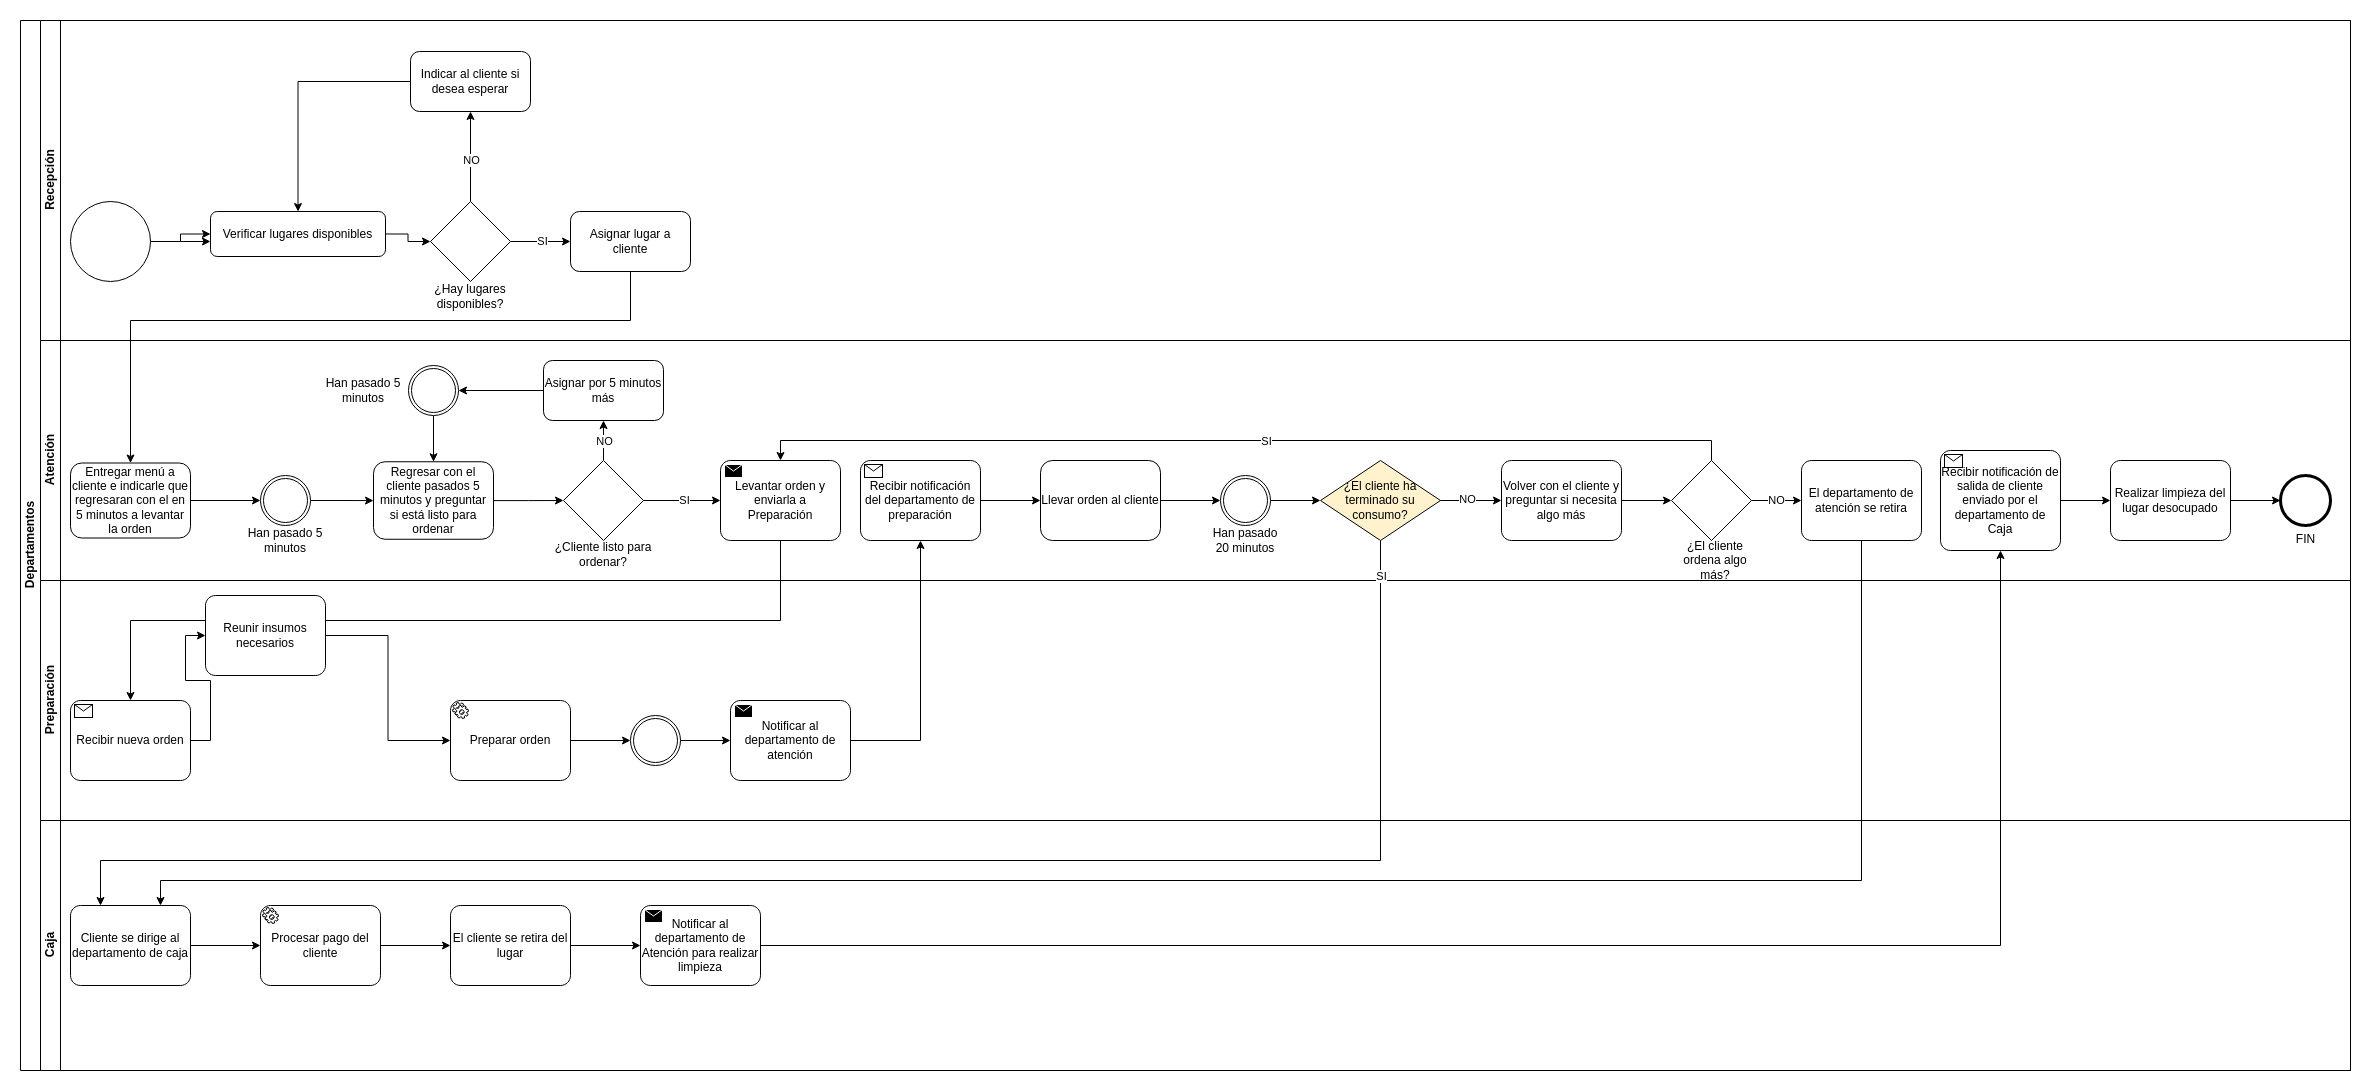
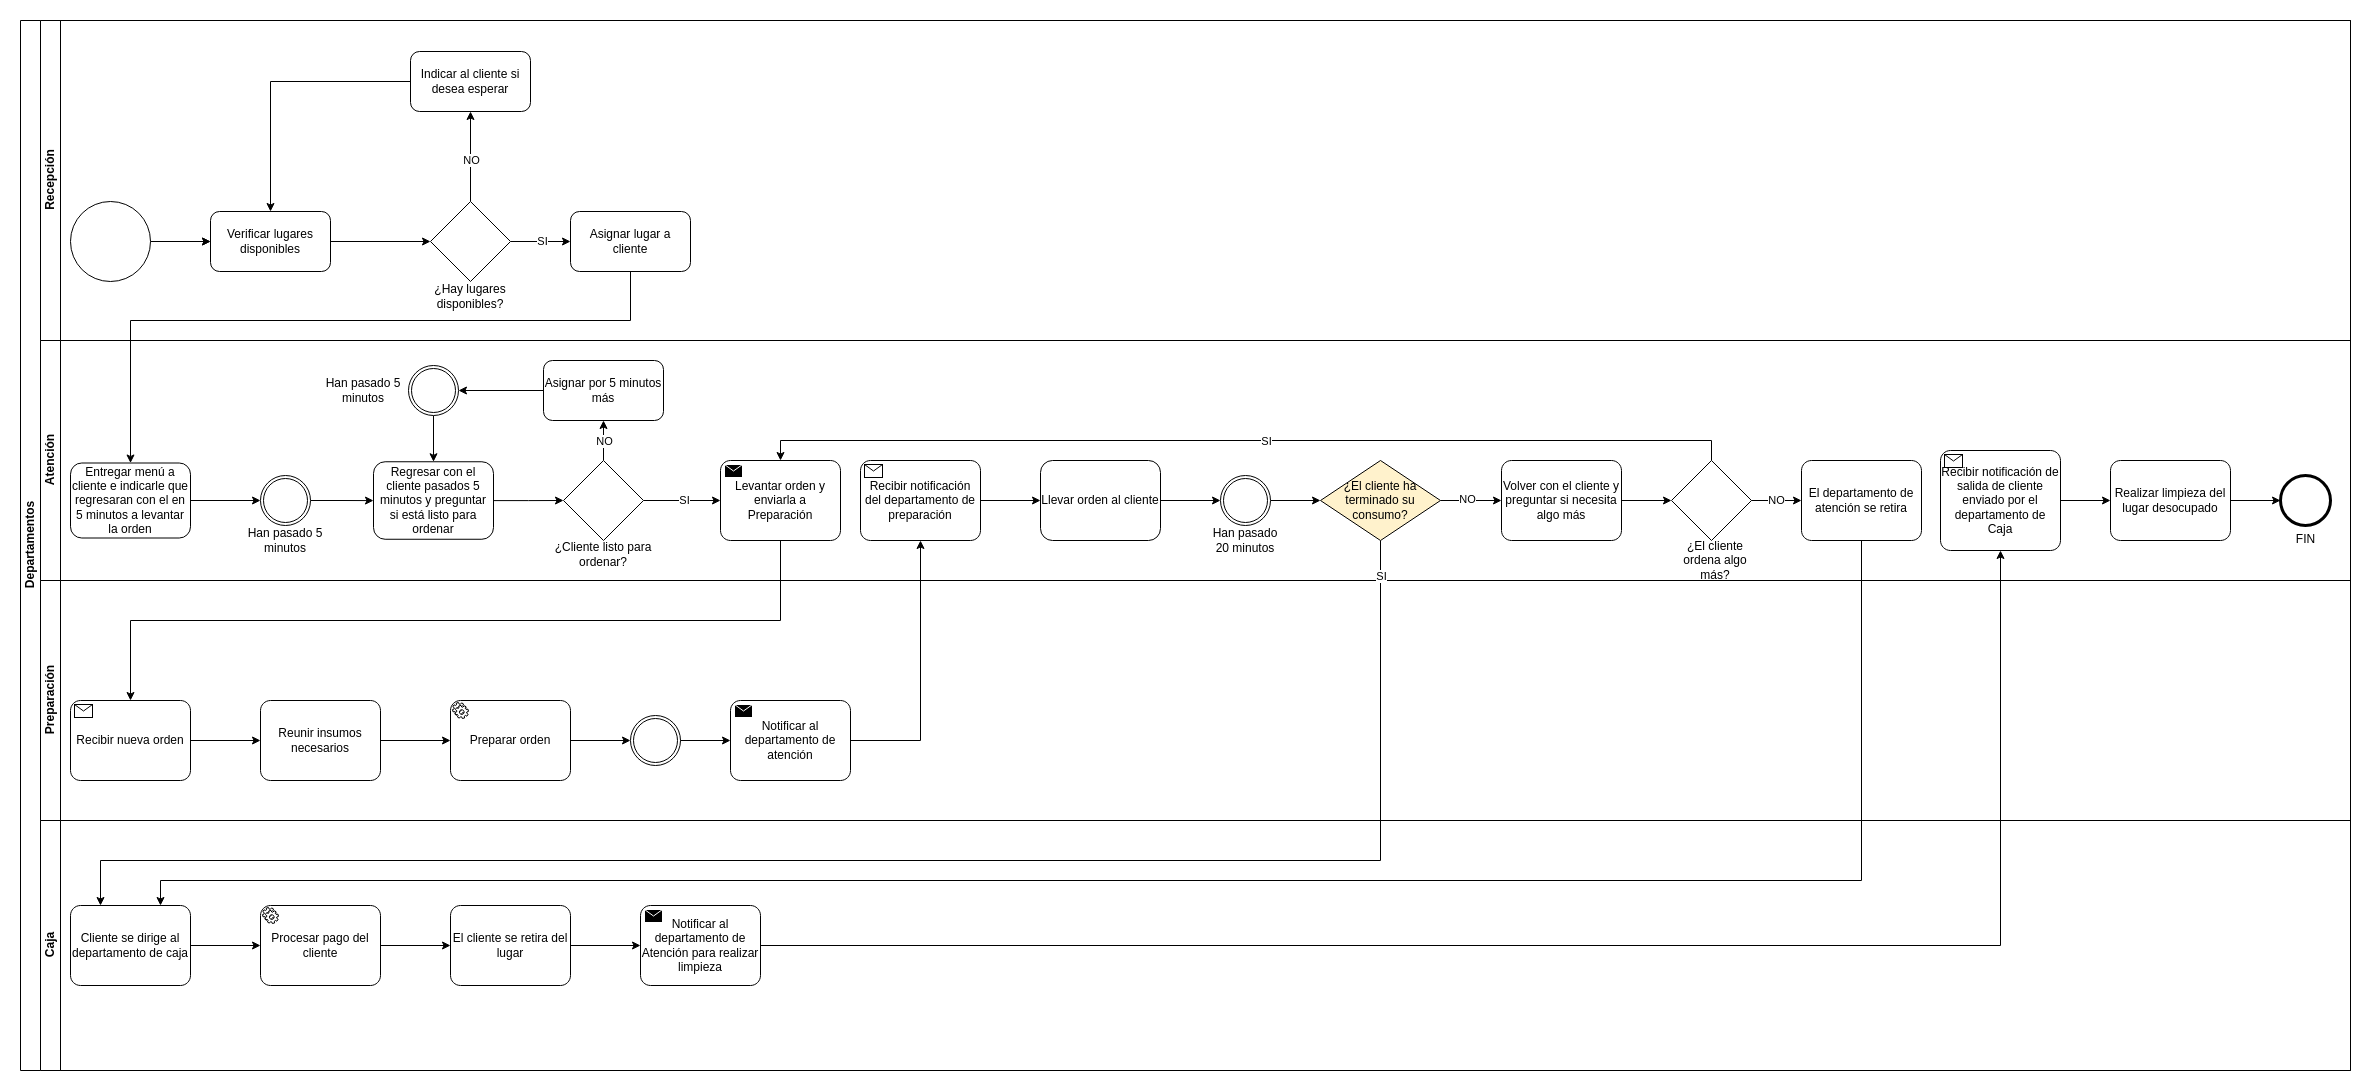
- <mxCell id="20" value="Verificar lugares disponibles" style="whiteSpace=wrap;html=1;rounded=1;container=0;" vertex="1" parent="2"><mxGeometry x="190" y="191" width="175" height="45" as="geometry" /></mxCell>
+ <mxCell id="20" value="Verificar lugares disponibles" style="whiteSpace=wrap;html=1;rounded=1;container=0;" vertex="1" parent="2"><mxGeometry x="190" y="191" width="120" height="60" as="geometry" /></mxCell>
- <mxCell id="68" value="Reunir insumos necesarios" style="points=[[0.25,0,0],[0.5,0,0],[0.75,0,0],[1,0.25,0],[1,0.5,0],[1,0.75,0],[0.75,1,0],[0.5,1,0],[0.25,1,0],[0,0.75,0],[0,0.5,0],[0,0.25,0]];shape=mxgraph.bpmn.task;whiteSpace=wrap;rectStyle=rounded;size=10;html=1;container=0;expand=0;collapsible=0;taskMarker=abstract;" vertex="1" parent="2"><mxGeometry x="185" y="575" width="120" height="80" as="geometry" /></mxCell>
+ <mxCell id="68" value="Reunir insumos necesarios" style="points=[[0.25,0,0],[0.5,0,0],[0.75,0,0],[1,0.25,0],[1,0.5,0],[1,0.75,0],[0.75,1,0],[0.5,1,0],[0.25,1,0],[0,0.75,0],[0,0.5,0],[0,0.25,0]];shape=mxgraph.bpmn.task;whiteSpace=wrap;rectStyle=rounded;size=10;html=1;container=0;expand=0;collapsible=0;taskMarker=abstract;" vertex="1" parent="2"><mxGeometry x="240" y="680" width="120" height="80" as="geometry" /></mxCell>
